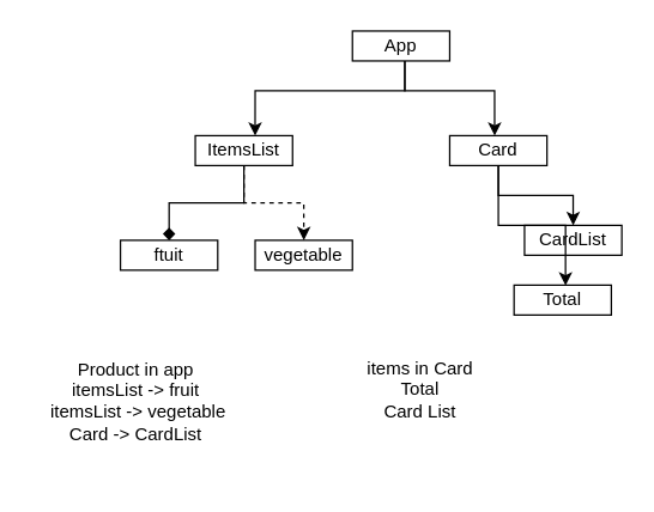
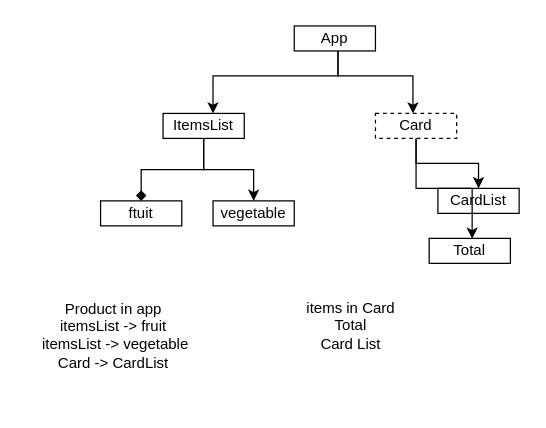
- <mxCell id="8" value="Card" style="rounded=0;whiteSpace=wrap;html=1;" vertex="1" parent="1"><mxGeometry x="300" y="90" width="65" height="20" as="geometry" /></mxCell>
+ <mxCell id="8" value="Card" style="rounded=0;whiteSpace=wrap;html=1;dashed=1;" vertex="1" parent="1"><mxGeometry x="300" y="90" width="65" height="20" as="geometry" /></mxCell>
- <mxCell id="4" style="edgeStyle=orthogonalEdgeStyle;rounded=0;orthogonalLoop=1;jettySize=auto;html=1;dashed=1;" edge="1" parent="1" source="5" target="14"><mxGeometry relative="1" as="geometry" /></mxCell>
+ <mxCell id="4" style="edgeStyle=orthogonalEdgeStyle;rounded=0;orthogonalLoop=1;jettySize=auto;html=1;" edge="1" parent="1" source="5" target="14"><mxGeometry relative="1" as="geometry" /></mxCell>
